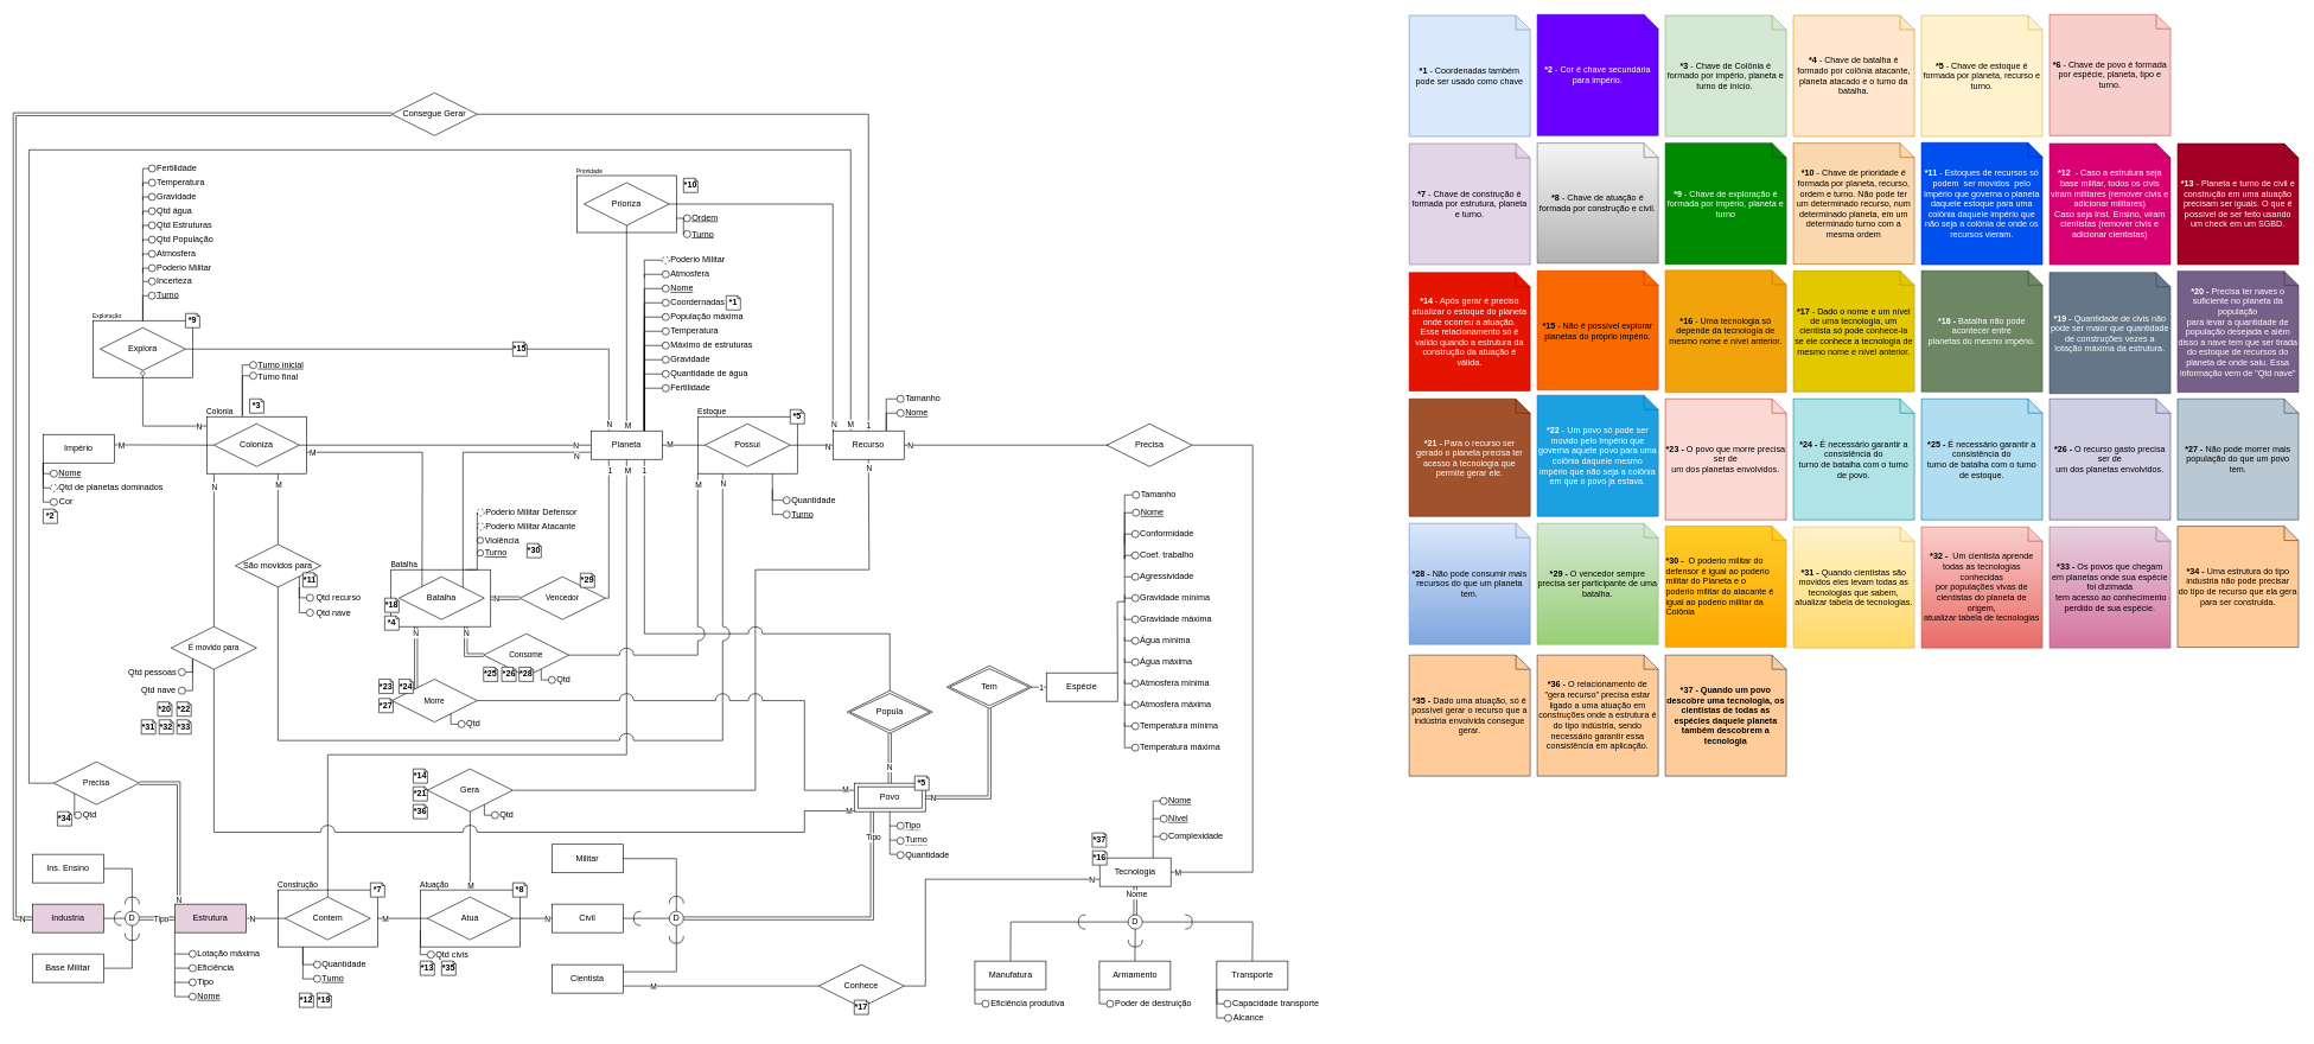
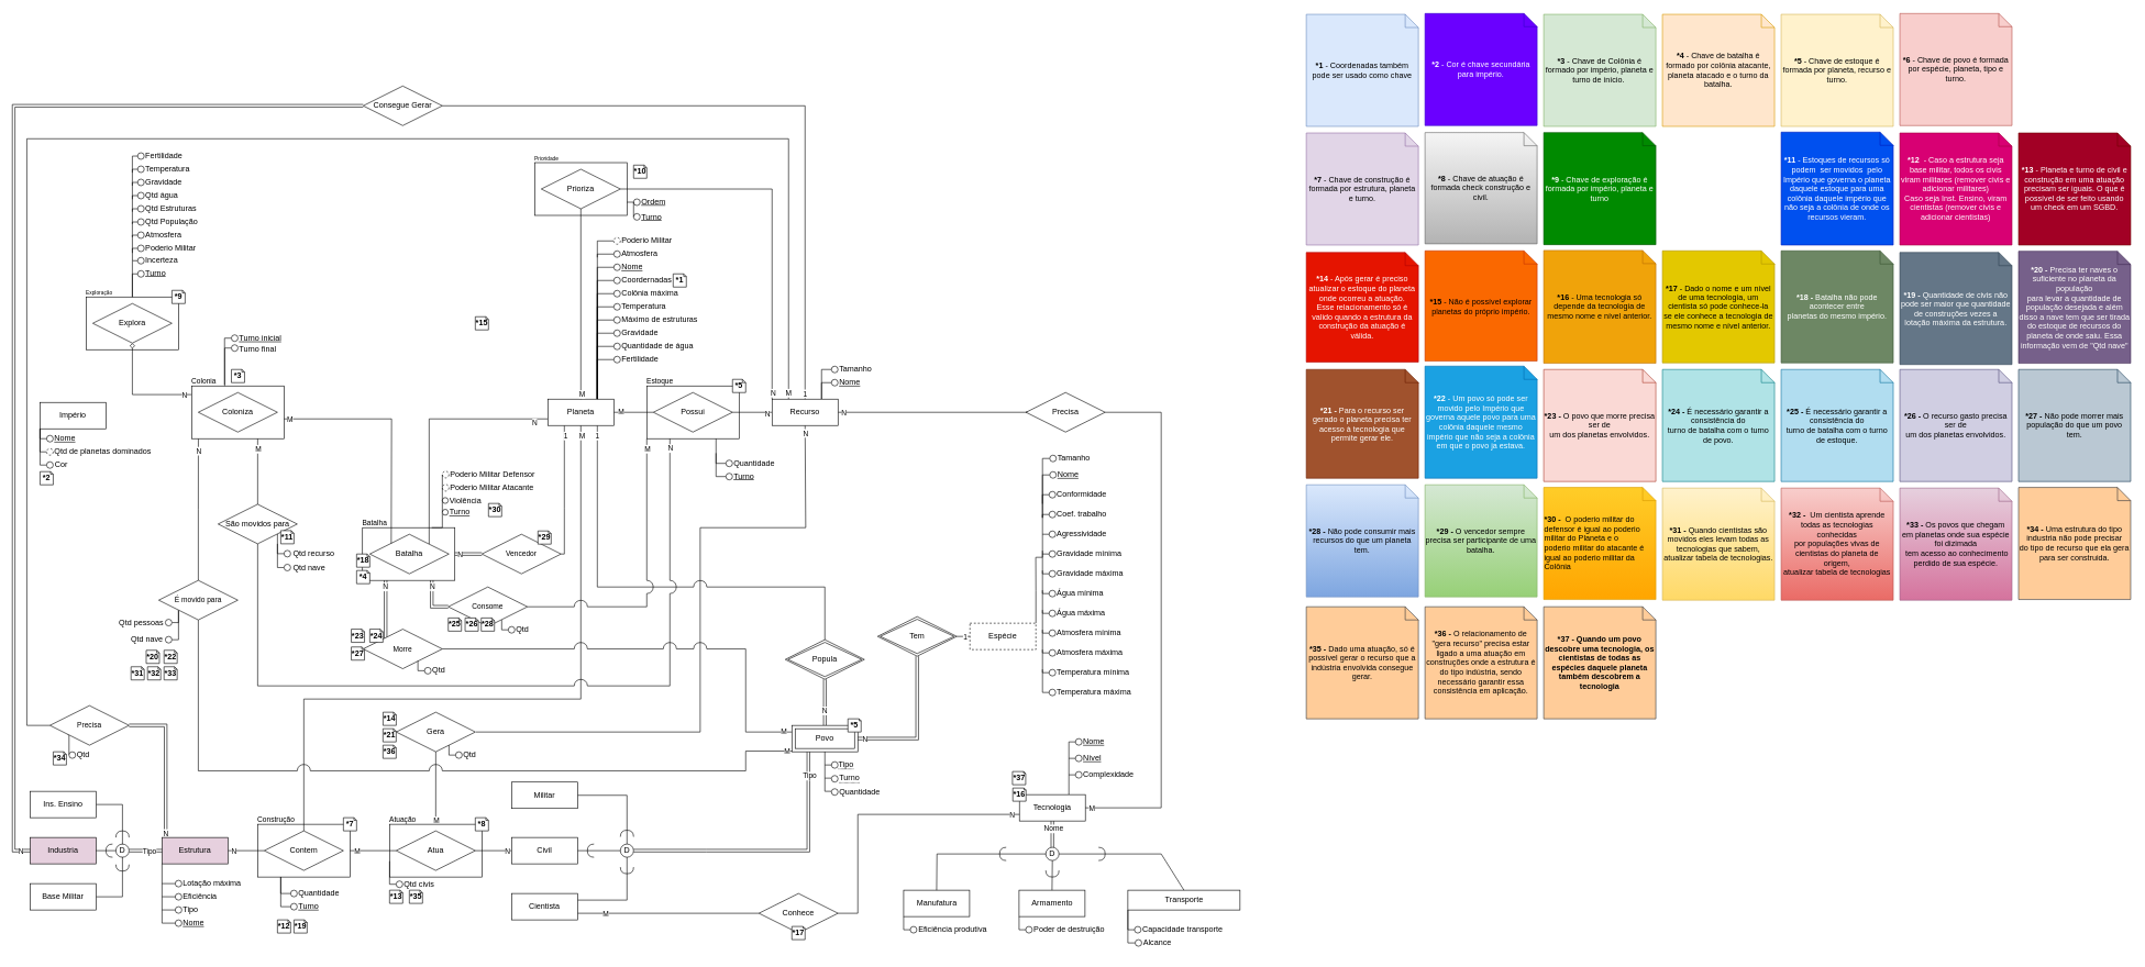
- <mxCell id="450" value="&lt;font style=&quot;font-size: 12px;&quot;&gt;&lt;b&gt;*8&lt;/b&gt;&amp;nbsp;- Chave de atuação é formada por construção e civil.&lt;/font&gt;" style="shape=note;size=20;whiteSpace=wrap;html=1;fillColor=#f5f5f5;strokeColor=#666666;gradientColor=#b3b3b3;" vertex="1" parent="1"><mxGeometry x="2160" y="200.63" width="170" height="168.75" as="geometry" /></mxCell>
+ <mxCell id="450" value="&lt;font style=&quot;font-size: 12px;&quot;&gt;&lt;b&gt;*8&lt;/b&gt;&amp;nbsp;- Chave de atuação é formada check construção e civil.&lt;/font&gt;" style="shape=note;size=20;whiteSpace=wrap;html=1;fillColor=#f5f5f5;strokeColor=#666666;gradientColor=#b3b3b3;" vertex="1" parent="1"><mxGeometry x="2160" y="200.63" width="170" height="168.75" as="geometry" /></mxCell>
- <mxCell id="404" value="&lt;font style=&quot;&quot;&gt;&lt;font style=&quot;&quot;&gt;&lt;font style=&quot;font-size: 12px;&quot;&gt;&lt;b&gt;*10&lt;/b&gt;&amp;nbsp;-&amp;nbsp;&lt;/font&gt;&lt;span&gt;Chave de prioridade é formada por planeta, recurso, ordem e turno. Não pode ter um determinado recurso, num determinado planeta, em um determinado turno com a mesma ordem&lt;/span&gt;&lt;br&gt;&lt;/font&gt;&lt;/font&gt;" style="shape=note;size=20;whiteSpace=wrap;html=1;fillColor=#fad7ac;strokeColor=#b46504;fontStyle=0" vertex="1" parent="1"><mxGeometry x="2520" y="200.63" width="170" height="170" as="geometry" /></mxCell>
- <mxCell id="92" value="População máxima" style="text;html=1;strokeColor=none;fillColor=none;align=left;verticalAlign=middle;rounded=0;fontSize=12;" vertex="1" parent="91"><mxGeometry x="10" width="100" height="30" as="geometry" /></mxCell>
+ <mxCell id="92" value="Colônia máxima" style="text;html=1;strokeColor=none;fillColor=none;align=left;verticalAlign=middle;rounded=0;fontSize=12;" vertex="1" parent="91"><mxGeometry x="10" width="100" height="30" as="geometry" /></mxCell>
- <mxCell id="55" value="" style="rounded=0;orthogonalLoop=1;jettySize=auto;html=1;endArrow=none;endFill=0;exitX=1;exitY=0.5;exitDx=0;exitDy=0;entryX=0.25;entryY=0;entryDx=0;entryDy=0;" edge="1" parent="1" source="362" target="54"><mxGeometry relative="1" as="geometry"><mxPoint x="830" y="660" as="targetPoint" /><Array as="points"><mxPoint x="855" y="490" /></Array></mxGeometry></mxCell>
- <mxCell id="56" value="N" style="edgeLabel;html=1;align=center;verticalAlign=middle;resizable=0;points=[];" connectable="0" vertex="1" parent="55"><mxGeometry x="0.972" relative="1" as="geometry"><mxPoint as="offset" /></mxGeometry></mxCell>
- <mxCell id="33" style="rounded=0;orthogonalLoop=1;jettySize=auto;html=1;exitX=1.006;exitY=0.365;exitDx=0;exitDy=0;endArrow=none;endFill=0;edgeStyle=orthogonalEdgeStyle;entryX=0;entryY=0.5;entryDx=0;entryDy=0;exitPerimeter=0;" edge="1" parent="1" source="37" target="473"><mxGeometry relative="1" as="geometry"><mxPoint x="157.99" y="615" as="sourcePoint" /><mxPoint x="270" y="610" as="targetPoint" /><Array as="points"><mxPoint x="180" y="625" /></Array></mxGeometry></mxCell>
- <mxCell id="34" value="M" style="edgeLabel;html=1;align=center;verticalAlign=middle;resizable=0;points=[];fontSize=11;fontFamily=Helvetica;fontColor=default;" vertex="1" connectable="0" parent="33"><mxGeometry x="-0.747" y="1" relative="1" as="geometry"><mxPoint x="-9" y="2" as="offset" /></mxGeometry></mxCell>
- <mxCell id="57" style="rounded=0;orthogonalLoop=1;jettySize=auto;html=1;entryX=0;entryY=0.5;entryDx=0;entryDy=0;endArrow=none;endFill=0;exitX=1;exitY=0.5;exitDx=0;exitDy=0;" edge="1" parent="1" source="473" target="54"><mxGeometry relative="1" as="geometry"><mxPoint x="620" y="657.5" as="sourcePoint" /></mxGeometry></mxCell>
- <mxCell id="58" value="N" style="edgeLabel;html=1;align=center;verticalAlign=middle;resizable=0;points=[];fontSize=11;fontFamily=Helvetica;fontColor=default;" vertex="1" connectable="0" parent="57"><mxGeometry x="0.879" relative="1" as="geometry"><mxPoint x="3" as="offset" /></mxGeometry></mxCell>
- <mxCell id="82" value="Espécie" style="whiteSpace=wrap;html=1;align=center;fillColor=default;strokeColor=default;" vertex="1" parent="1"><mxGeometry x="1470" y="945" width="100" height="40" as="geometry" /></mxCell>
+ <mxCell id="82" value="Espécie" style="whiteSpace=wrap;html=1;align=center;fillColor=default;strokeColor=default;dashed=1;" vertex="1" parent="1"><mxGeometry x="1470" y="945" width="100" height="40" as="geometry" /></mxCell>
- <mxCell id="187" value="Transporte" style="whiteSpace=wrap;html=1;align=center;fillColor=default;strokeColor=default;" vertex="1" parent="1"><mxGeometry x="1709.5" y="1350" width="100" height="40" as="geometry" /></mxCell>
+ <mxCell id="187" value="Transporte" style="whiteSpace=wrap;html=1;align=center;fillColor=default;strokeColor=default;" vertex="1" parent="1"><mxGeometry x="1709.5" y="1350" width="170" height="30" as="geometry" /></mxCell>
